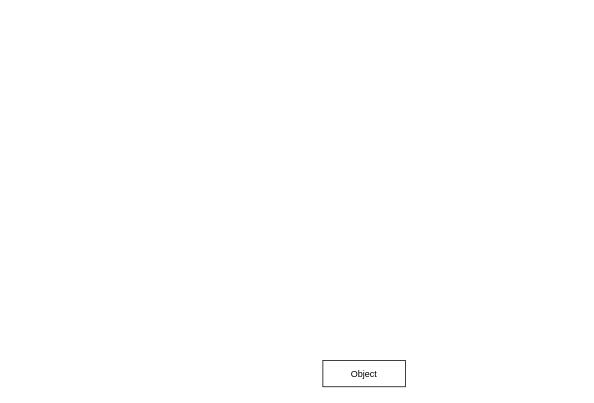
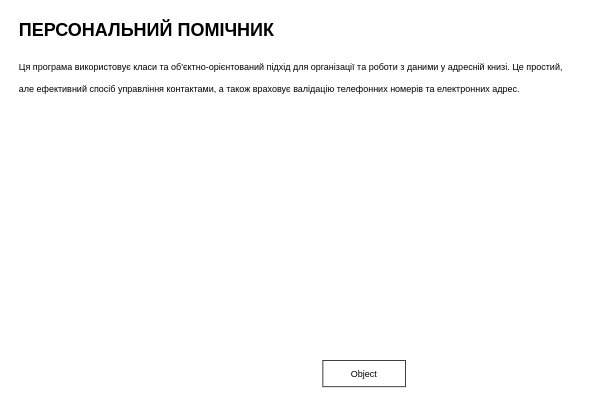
+ <mxCell id="3" value="&lt;h1&gt;&lt;span style=&quot;background-color: initial;&quot;&gt;ПЕРСОНАЛЬНИЙ ПОМІЧНИК&amp;nbsp;&lt;/span&gt;&lt;/h1&gt;&lt;h1&gt;&lt;span style=&quot;background-color: initial; font-size: 12px; font-weight: normal;&quot;&gt;Ця програма використовує класи та об'єктно-орієнтований підхід для організації та роботи з даними у адресній книзі. Це простий, але ефективний спосіб управління контактами, а також враховує валідацію телефонних номерів та електронних адрес.&lt;/span&gt;&lt;br&gt;&lt;/h1&gt;" style="text;html=1;strokeColor=none;fillColor=none;spacing=5;spacingTop=-20;whiteSpace=wrap;overflow=hidden;rounded=0;" vertex="1" parent="1"><mxGeometry x="20" y="20" width="750" height="150" as="geometry" /></mxCell>
